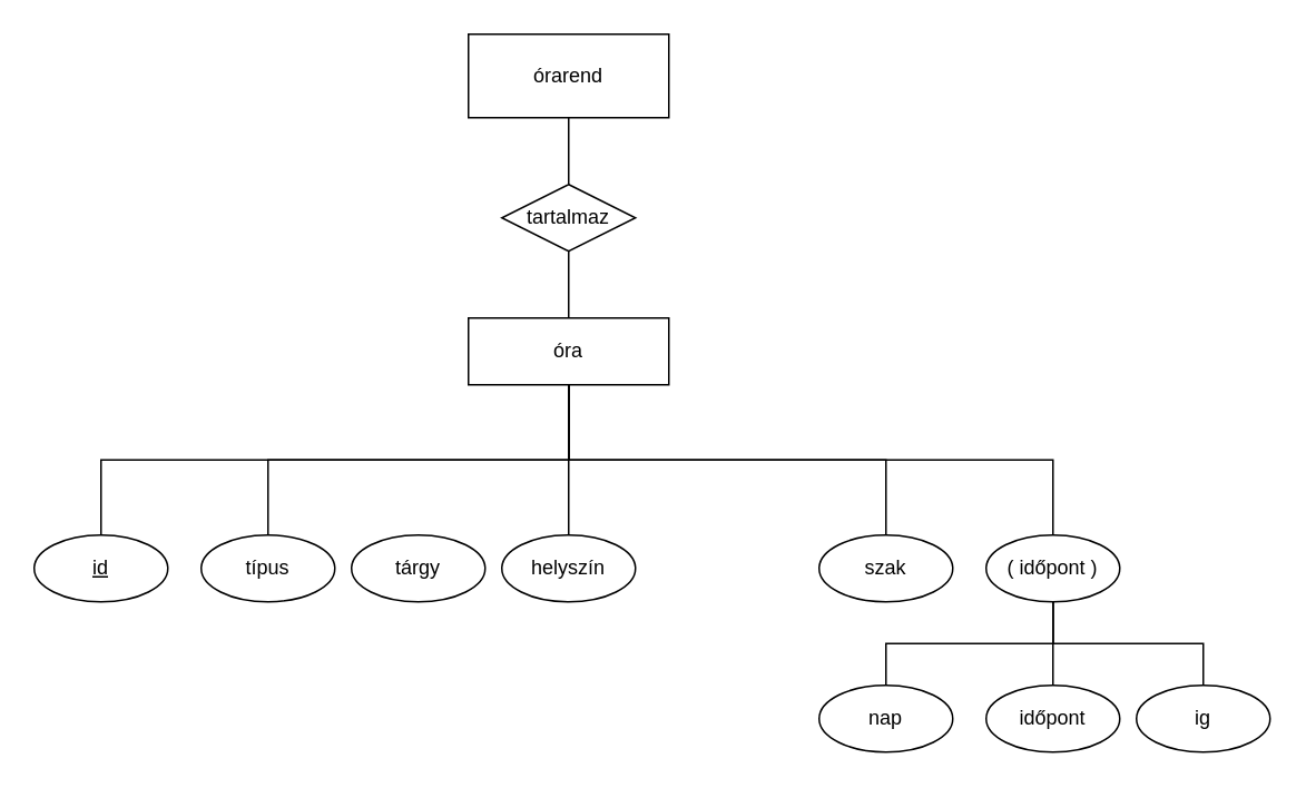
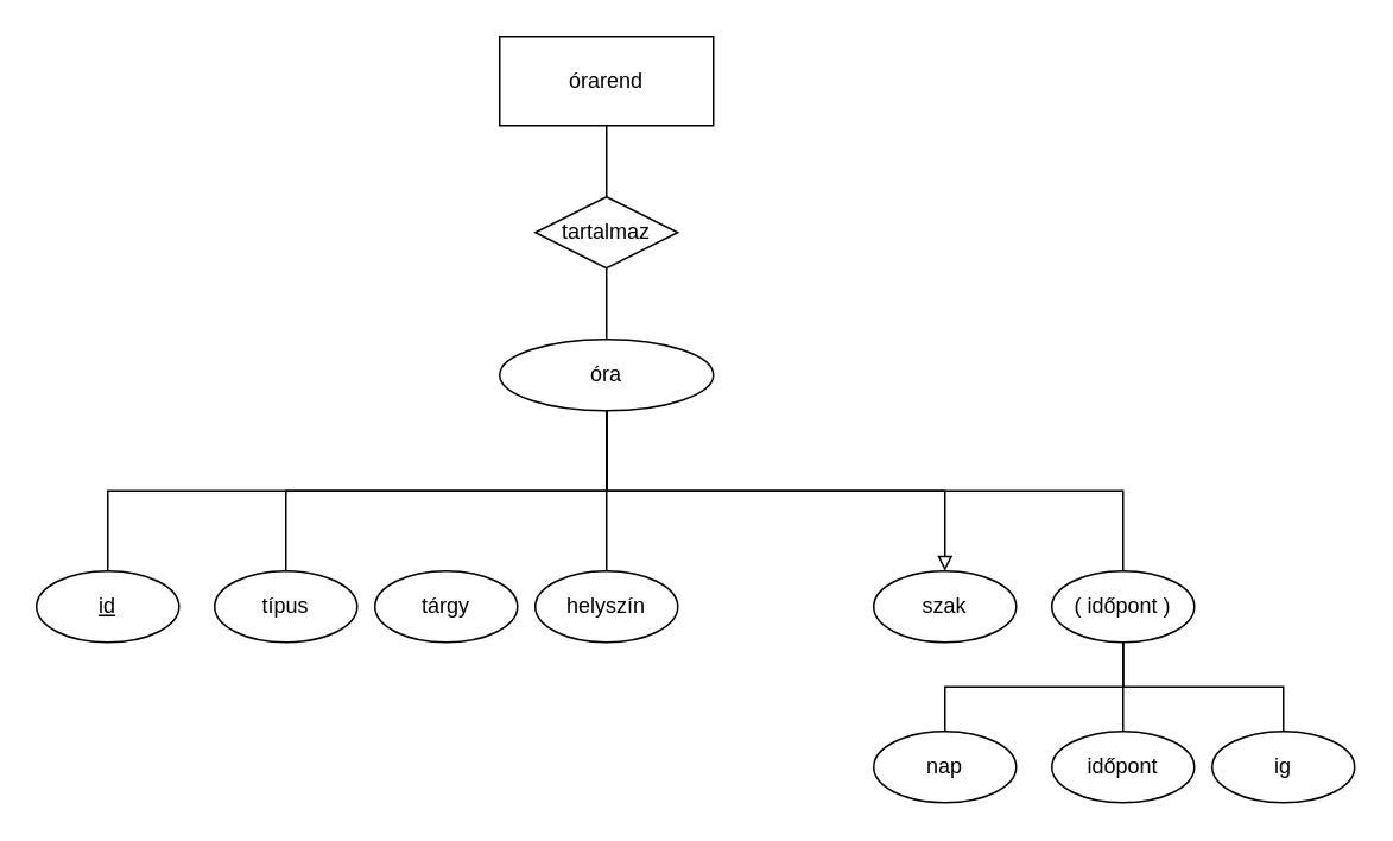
- <mxCell id="8" value="óra" style="rounded=0;whiteSpace=wrap;html=1;" parent="1" vertex="1"><mxGeometry x="280" y="190" width="120" height="40" as="geometry" /></mxCell>
+ <mxCell id="8" value="óra" style="ellipse;whiteSpace=wrap;html=1;" parent="1" vertex="1"><mxGeometry x="280" y="190" width="120" height="40" as="geometry" /></mxCell>
- <mxCell id="7" style="edgeStyle=orthogonalEdgeStyle;rounded=0;orthogonalLoop=1;jettySize=auto;html=1;exitX=0.5;exitY=1;exitDx=0;exitDy=0;entryX=0.5;entryY=0;entryDx=0;entryDy=0;endArrow=none;endFill=0;" edge="1" parent="1" source="8" target="18"><mxGeometry relative="1" as="geometry" /></mxCell>
+ <mxCell id="7" style="edgeStyle=orthogonalEdgeStyle;rounded=0;orthogonalLoop=1;jettySize=auto;html=1;exitX=0.5;exitY=1;exitDx=0;exitDy=0;entryX=0.5;entryY=0;entryDx=0;entryDy=0;endArrow=block;endFill=0;" edge="1" parent="1" source="8" target="18"><mxGeometry relative="1" as="geometry" /></mxCell>
